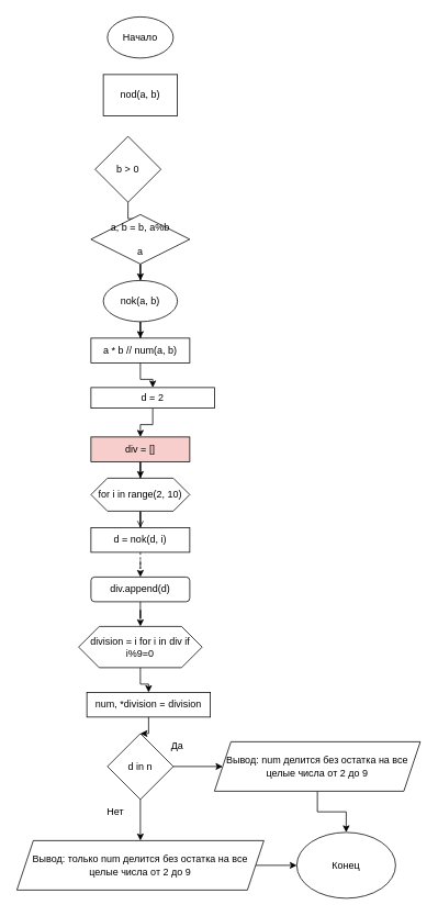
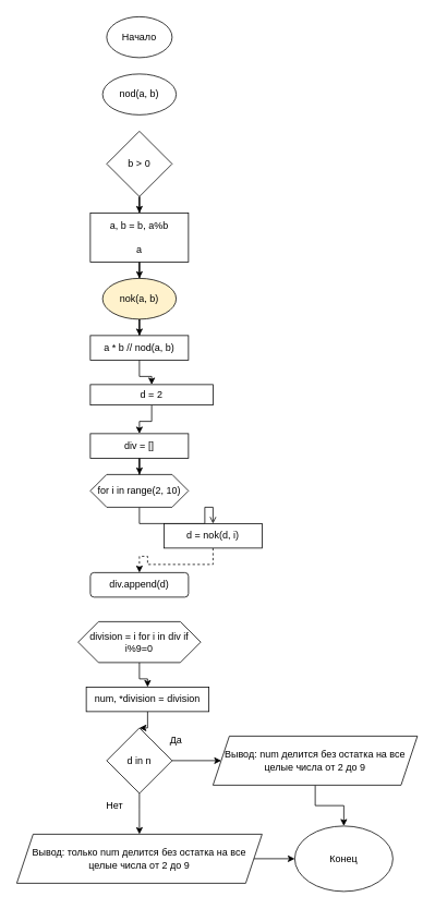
- <mxCell id="3" value="nod(a, b)" style="whiteSpace=wrap;html=1;rounded=0;" vertex="1" parent="1"><mxGeometry x="125" y="90" width="90" height="50" as="geometry" /></mxCell>
+ <mxCell id="3" value="nod(a, b)" style="ellipse;whiteSpace=wrap;html=1;" vertex="1" parent="1"><mxGeometry x="125" y="90" width="90" height="50" as="geometry" /></mxCell>
- <mxCell id="5" value="b &amp;gt; 0" style="rhombus;whiteSpace=wrap;html=1;" vertex="1" parent="1"><mxGeometry x="115" y="165" width="80" height="80" as="geometry" /></mxCell>
+ <mxCell id="5" value="b &amp;gt; 0" style="rhombus;whiteSpace=wrap;html=1;" vertex="1" parent="1"><mxGeometry x="130" y="160" width="80" height="80" as="geometry" /></mxCell>
- <mxCell id="7" value="&lt;div&gt;a, b = b, a%b&lt;/div&gt;&lt;div&gt;&lt;br&gt;&lt;/div&gt;&lt;div&gt;a&lt;br&gt;&lt;/div&gt;" style="rhombus;whiteSpace=wrap;html=1;" vertex="1" parent="1"><mxGeometry x="110" y="260" width="120" height="60" as="geometry" /></mxCell>
+ <mxCell id="7" value="&lt;div&gt;a, b = b, a%b&lt;/div&gt;&lt;div&gt;&lt;br&gt;&lt;/div&gt;&lt;div&gt;a&lt;br&gt;&lt;/div&gt;" style="rounded=0;whiteSpace=wrap;html=1;" vertex="1" parent="1"><mxGeometry x="110" y="260" width="120" height="60" as="geometry" /></mxCell>
- <mxCell id="9" value="nok(a, b)" style="ellipse;whiteSpace=wrap;html=1;" vertex="1" parent="1"><mxGeometry x="125" y="340" width="90" height="50" as="geometry" /></mxCell>
+ <mxCell id="9" value="nok(a, b)" style="ellipse;whiteSpace=wrap;html=1;fillColor=#fff2cc;" vertex="1" parent="1"><mxGeometry x="125" y="340" width="90" height="50" as="geometry" /></mxCell>
- <mxCell id="11" value="a * b // num(a, b)" style="rounded=0;whiteSpace=wrap;html=1;" vertex="1" parent="1"><mxGeometry x="110" y="410" width="120" height="30" as="geometry" /></mxCell>
+ <mxCell id="11" value="a * b // nod(a, b)" style="rounded=0;whiteSpace=wrap;html=1;" vertex="1" parent="1"><mxGeometry x="110" y="410" width="120" height="30" as="geometry" /></mxCell>
- <mxCell id="17" value="div = []" style="rounded=0;whiteSpace=wrap;html=1;fillColor=#f8cecc;" vertex="1" parent="1"><mxGeometry x="110" y="530" width="120" height="30" as="geometry" /></mxCell>
+ <mxCell id="17" value="div = []" style="rounded=0;whiteSpace=wrap;html=1;" vertex="1" parent="1"><mxGeometry x="110" y="530" width="120" height="30" as="geometry" /></mxCell>
- <mxCell id="19" value="d = nok(d, i)" style="rounded=0;whiteSpace=wrap;html=1;" vertex="1" parent="1"><mxGeometry x="110" y="640" width="120" height="30" as="geometry" /></mxCell>
+ <mxCell id="19" value="d = nok(d, i)" style="rounded=0;whiteSpace=wrap;html=1;" vertex="1" parent="1"><mxGeometry x="200" y="640" width="120" height="30" as="geometry" /></mxCell>
- <mxCell id="20" style="edgeStyle=orthogonalEdgeStyle;rounded=0;orthogonalLoop=1;jettySize=auto;html=1;entryX=0.5;entryY=0;entryDx=0;entryDy=0;entryPerimeter=0;" edge="1" parent="1" source="21" target="23"><mxGeometry relative="1" as="geometry" /></mxCell>
